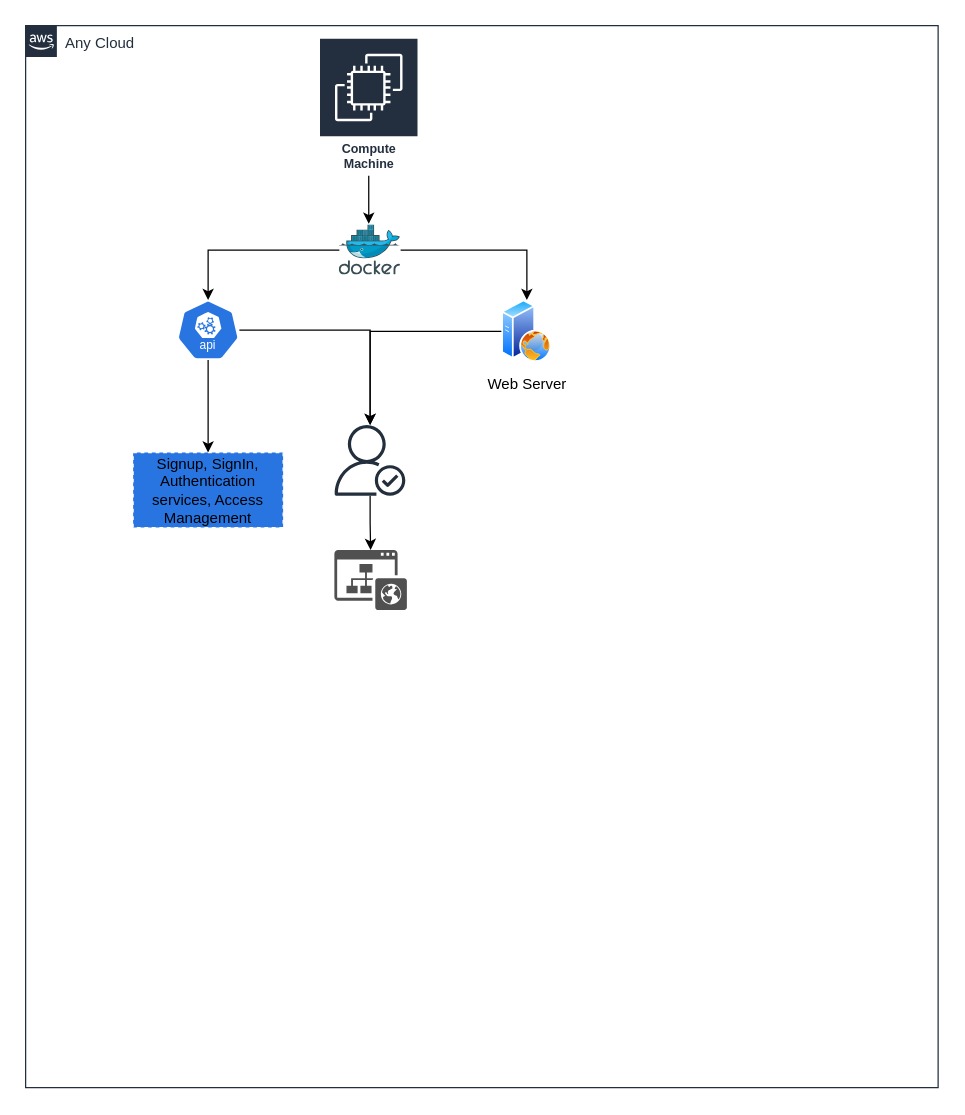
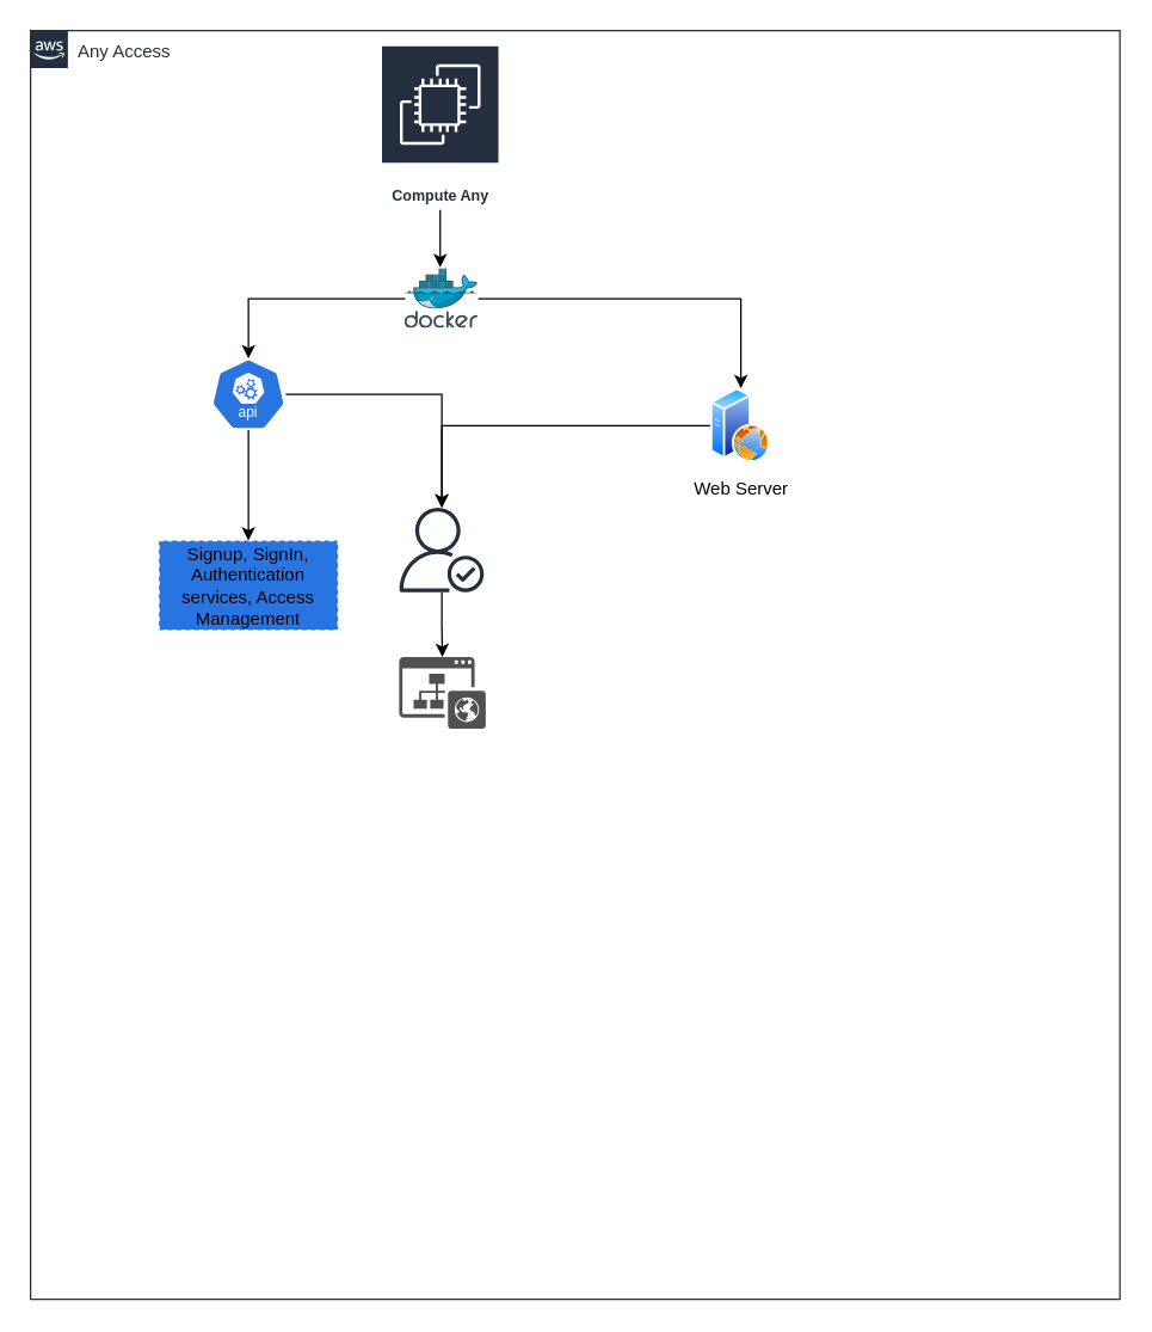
- <mxCell id="2" value="Any Cloud" style="points=[[0,0],[0.25,0],[0.5,0],[0.75,0],[1,0],[1,0.25],[1,0.5],[1,0.75],[1,1],[0.75,1],[0.5,1],[0.25,1],[0,1],[0,0.75],[0,0.5],[0,0.25]];outlineConnect=0;gradientColor=none;html=1;whiteSpace=wrap;fontSize=12;fontStyle=0;shape=mxgraph.aws4.group;grIcon=mxgraph.aws4.group_aws_cloud_alt;strokeColor=#232F3E;fillColor=none;verticalAlign=top;align=left;spacingLeft=30;fontColor=#232F3E;dashed=0;labelBackgroundColor=#ffffff;container=1;pointerEvents=0;collapsible=0;recursiveResize=0;" parent="1" vertex="1"><mxGeometry x="20" y="20" width="730" height="849.5" as="geometry" /></mxCell>
+ <mxCell id="2" value="Any Access" style="points=[[0,0],[0.25,0],[0.5,0],[0.75,0],[1,0],[1,0.25],[1,0.5],[1,0.75],[1,1],[0.75,1],[0.5,1],[0.25,1],[0,1],[0,0.75],[0,0.5],[0,0.25]];outlineConnect=0;gradientColor=none;html=1;whiteSpace=wrap;fontSize=12;fontStyle=0;shape=mxgraph.aws4.group;grIcon=mxgraph.aws4.group_aws_cloud_alt;strokeColor=#232F3E;fillColor=none;verticalAlign=top;align=left;spacingLeft=30;fontColor=#232F3E;dashed=0;labelBackgroundColor=#ffffff;container=1;pointerEvents=0;collapsible=0;recursiveResize=0;" parent="1" vertex="1"><mxGeometry x="20" y="20" width="730" height="849.5" as="geometry" /></mxCell>
- <mxCell id="3" value="Compute Machine" style="sketch=0;outlineConnect=0;fontColor=#232F3E;gradientColor=none;strokeColor=#ffffff;fillColor=#232F3E;dashed=0;verticalLabelPosition=middle;verticalAlign=bottom;align=center;html=1;whiteSpace=wrap;fontSize=10;fontStyle=1;spacing=3;shape=mxgraph.aws4.productIcon;prIcon=mxgraph.aws4.ec2;" vertex="1" parent="2"><mxGeometry x="234.5" y="9.5" width="80" height="110.5" as="geometry" /></mxCell>
+ <mxCell id="3" value="Compute Any" style="sketch=0;outlineConnect=0;fontColor=#232F3E;gradientColor=none;strokeColor=#ffffff;fillColor=#232F3E;dashed=0;verticalLabelPosition=middle;verticalAlign=bottom;align=center;html=1;whiteSpace=wrap;fontSize=10;fontStyle=1;spacing=3;shape=mxgraph.aws4.productIcon;prIcon=mxgraph.aws4.ec2;" vertex="1" parent="2"><mxGeometry x="234.5" y="9.5" width="80" height="110.5" as="geometry" /></mxCell>
- <mxCell id="12" value="Web Server" style="image;aspect=fixed;perimeter=ellipsePerimeter;html=1;align=center;shadow=0;dashed=0;spacingTop=3;image=img/lib/active_directory/web_server.svg;" vertex="1" parent="2"><mxGeometry x="381" y="219.5" width="40" height="50" as="geometry" /></mxCell>
+ <mxCell id="12" value="Web Server" style="image;aspect=fixed;perimeter=ellipsePerimeter;html=1;align=center;shadow=0;dashed=0;spacingTop=3;image=img/lib/active_directory/web_server.svg;" vertex="1" parent="2"><mxGeometry x="456" y="239.5" width="40" height="50" as="geometry" /></mxCell>
